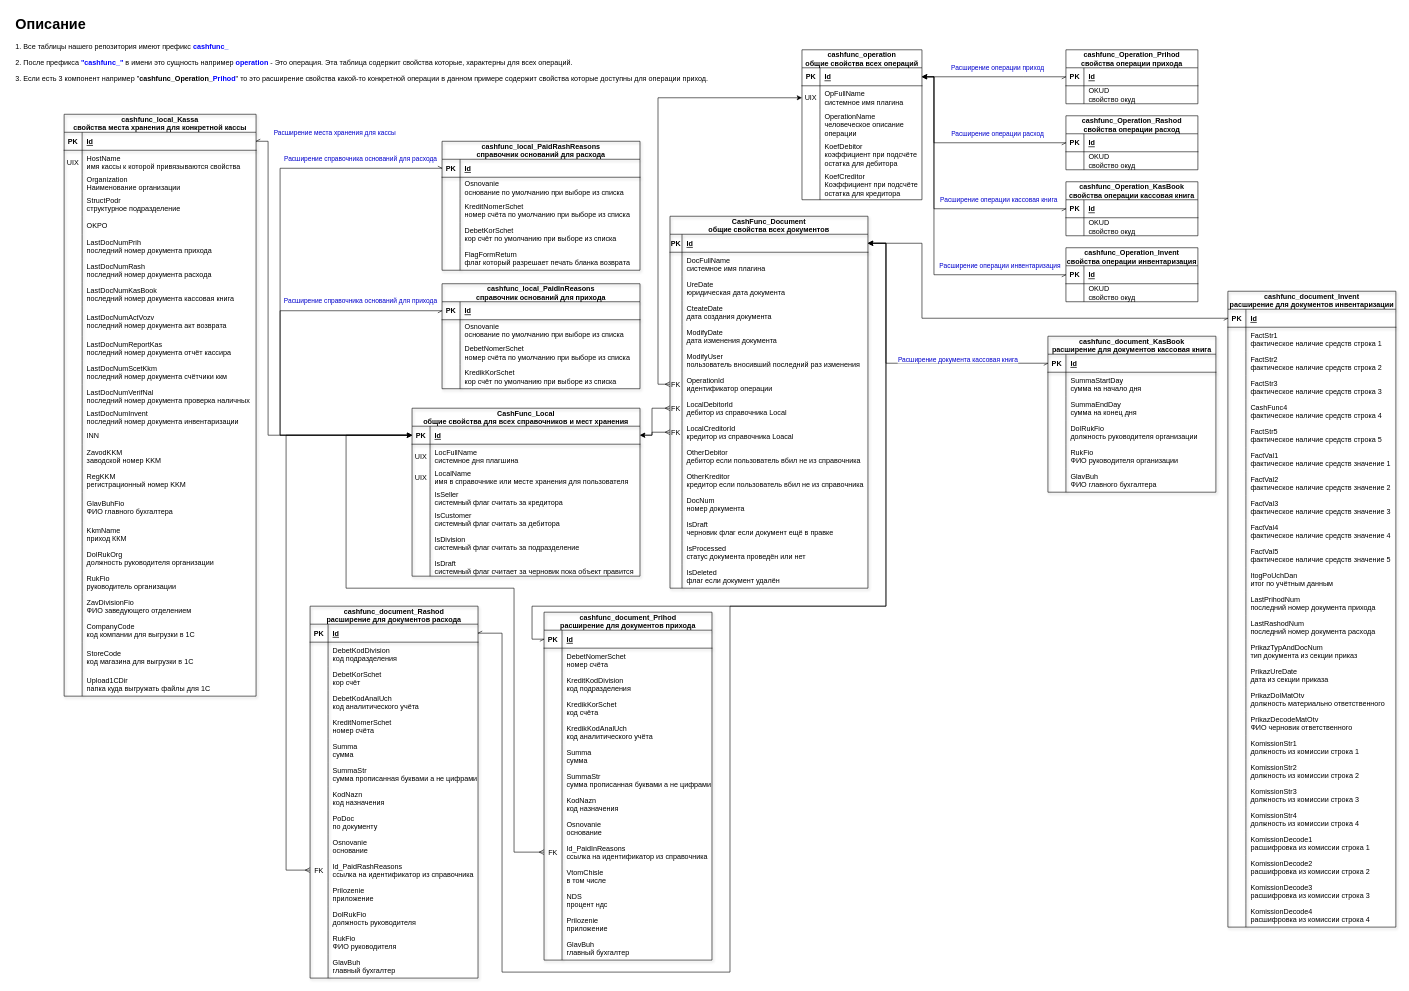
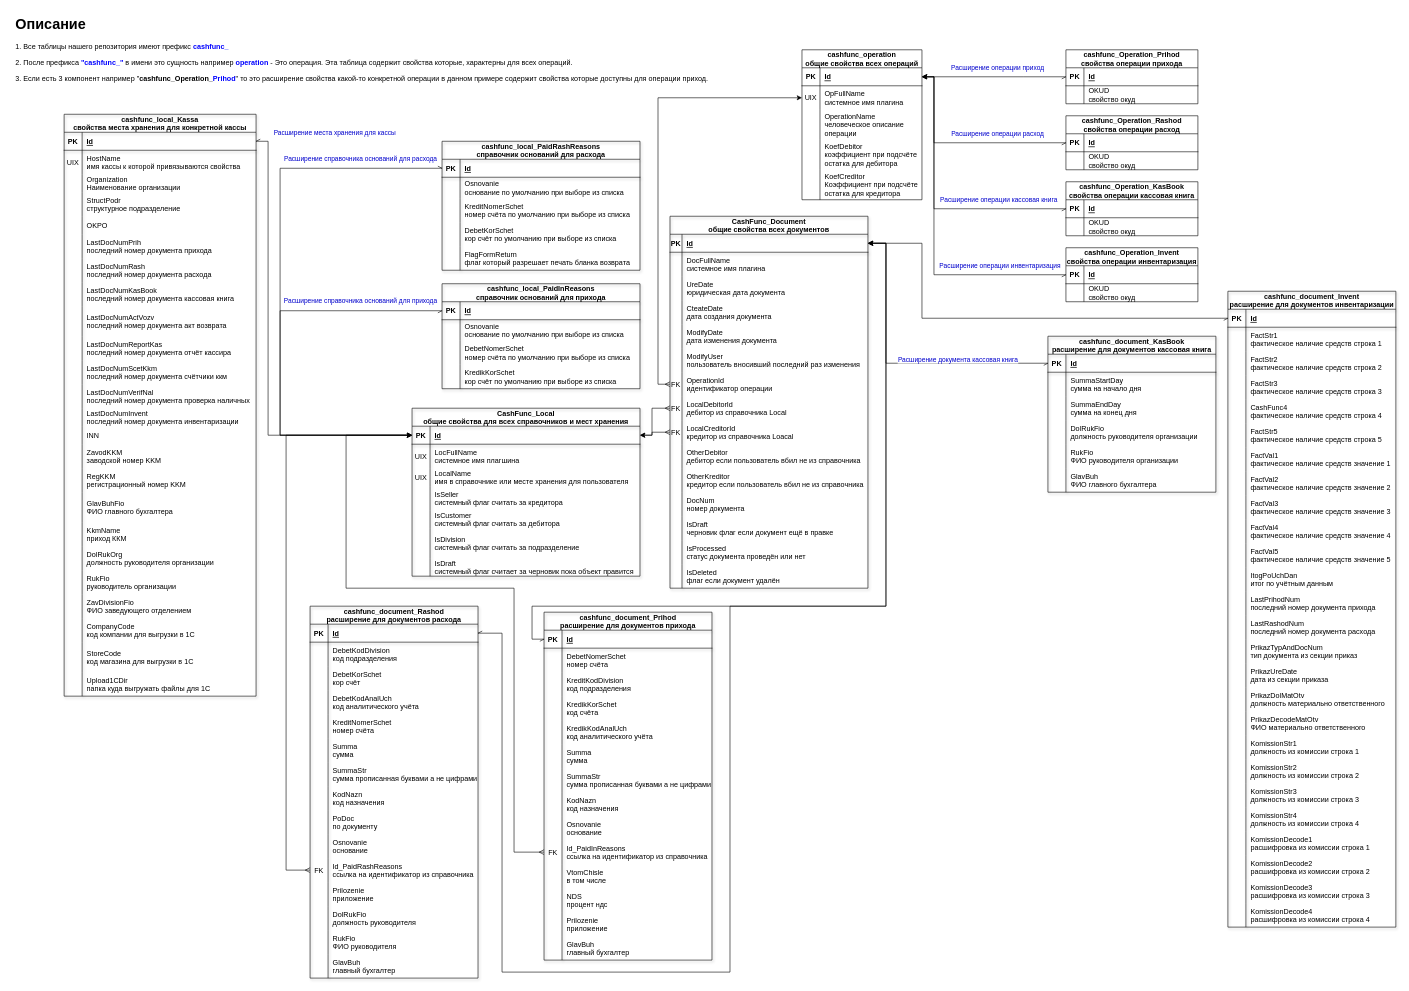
- <mxCell id="62" value="LocFullName&#10;системное дня плагшина" style="shape=partialRectangle;connectable=0;fillColor=none;top=0;left=0;bottom=0;right=0;align=left;spacingLeft=6;overflow=hidden;shadow=1;fontColor=#000000;strokeColor=#000000;" vertex="1" parent="60"><mxGeometry x="30" width="350" height="40" as="geometry"><mxRectangle width="350" height="40" as="alternateBounds" /></mxGeometry></mxCell>
+ <mxCell id="62" value="LocFullName&#10;системное имя плагшина" style="shape=partialRectangle;connectable=0;fillColor=none;top=0;left=0;bottom=0;right=0;align=left;spacingLeft=6;overflow=hidden;shadow=1;fontColor=#000000;strokeColor=#000000;" vertex="1" parent="60"><mxGeometry x="30" width="350" height="40" as="geometry"><mxRectangle width="350" height="40" as="alternateBounds" /></mxGeometry></mxCell>
- <mxCell id="397" value="PrikazDecodeMatOtv&#10;ФИО черновик ответственного" style="shape=partialRectangle;connectable=0;fillColor=none;top=0;left=0;bottom=0;right=0;align=left;spacingLeft=6;overflow=hidden;shadow=1;fontColor=#000000;strokeColor=#000000;" vertex="1" parent="395"><mxGeometry x="30" width="250" height="40" as="geometry"><mxRectangle width="250" height="40" as="alternateBounds" /></mxGeometry></mxCell>
+ <mxCell id="397" value="PrikazDecodeMatOtv&#10;ФИО материально ответственного" style="shape=partialRectangle;connectable=0;fillColor=none;top=0;left=0;bottom=0;right=0;align=left;spacingLeft=6;overflow=hidden;shadow=1;fontColor=#000000;strokeColor=#000000;" vertex="1" parent="395"><mxGeometry x="30" width="250" height="40" as="geometry"><mxRectangle width="250" height="40" as="alternateBounds" /></mxGeometry></mxCell>
